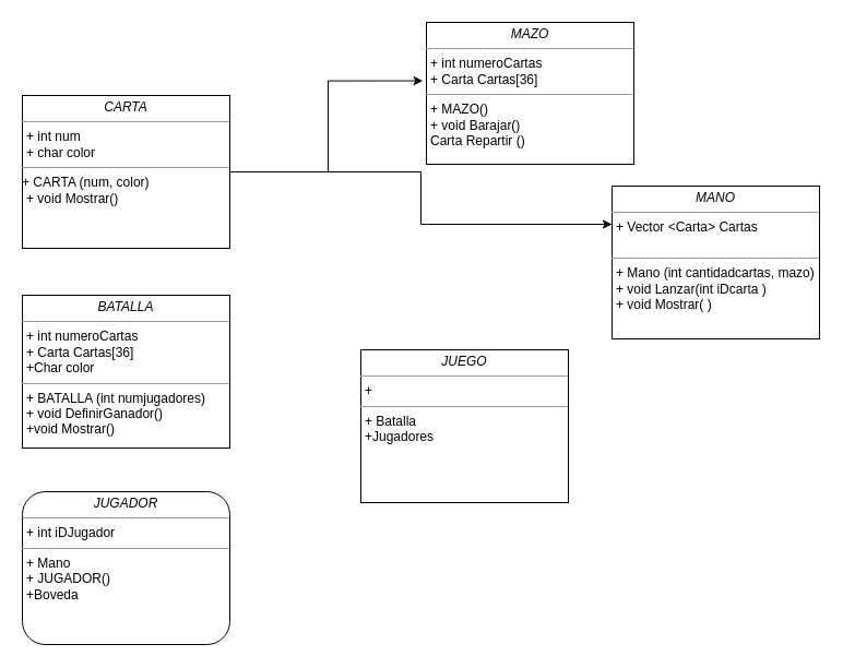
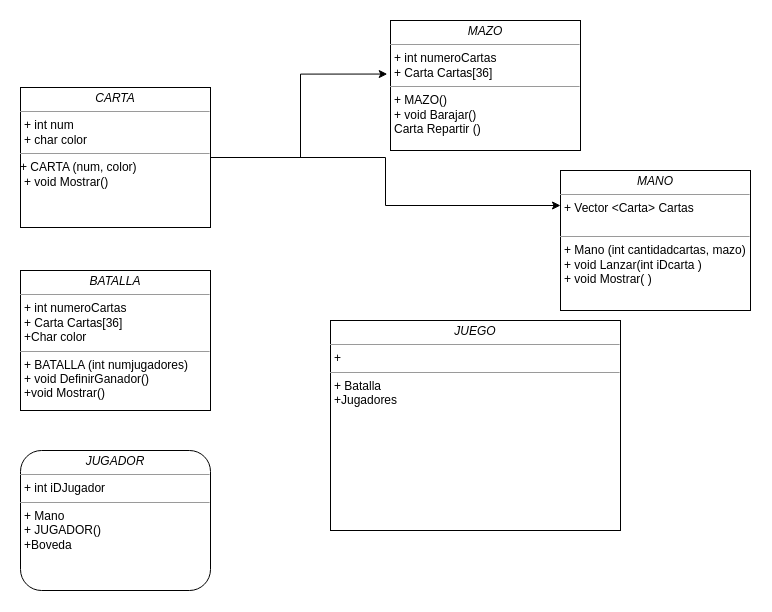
- <mxCell id="2" value="&lt;p style=&quot;margin:0px;margin-top:4px;text-align:center;&quot;&gt;&lt;i&gt;JUEGO&lt;/i&gt;&lt;/p&gt;&lt;hr size=&quot;1&quot;&gt;&lt;p style=&quot;margin:0px;margin-left:4px;&quot;&gt;+&amp;nbsp;&lt;/p&gt;&lt;hr size=&quot;1&quot;&gt;&lt;p style=&quot;margin:0px;margin-left:4px;&quot;&gt;+ Batalla&lt;/p&gt;&lt;p style=&quot;margin:0px;margin-left:4px;&quot;&gt;+Jugadores&lt;/p&gt;" style="verticalAlign=top;align=left;overflow=fill;fontSize=12;fontFamily=Helvetica;html=1;rounded=0;shadow=0;comic=0;labelBackgroundColor=none;strokeWidth=1" vertex="1" parent="1"><mxGeometry x="330" y="320" width="190" height="140" as="geometry" /></mxCell>
+ <mxCell id="2" value="&lt;p style=&quot;margin:0px;margin-top:4px;text-align:center;&quot;&gt;&lt;i&gt;JUEGO&lt;/i&gt;&lt;/p&gt;&lt;hr size=&quot;1&quot;&gt;&lt;p style=&quot;margin:0px;margin-left:4px;&quot;&gt;+&amp;nbsp;&lt;/p&gt;&lt;hr size=&quot;1&quot;&gt;&lt;p style=&quot;margin:0px;margin-left:4px;&quot;&gt;+ Batalla&lt;/p&gt;&lt;p style=&quot;margin:0px;margin-left:4px;&quot;&gt;+Jugadores&lt;/p&gt;" style="verticalAlign=top;align=left;overflow=fill;fontSize=12;fontFamily=Helvetica;html=1;rounded=0;shadow=0;comic=0;labelBackgroundColor=none;strokeWidth=1" vertex="1" parent="1"><mxGeometry x="330" y="320" width="290" height="210" as="geometry" /></mxCell>
